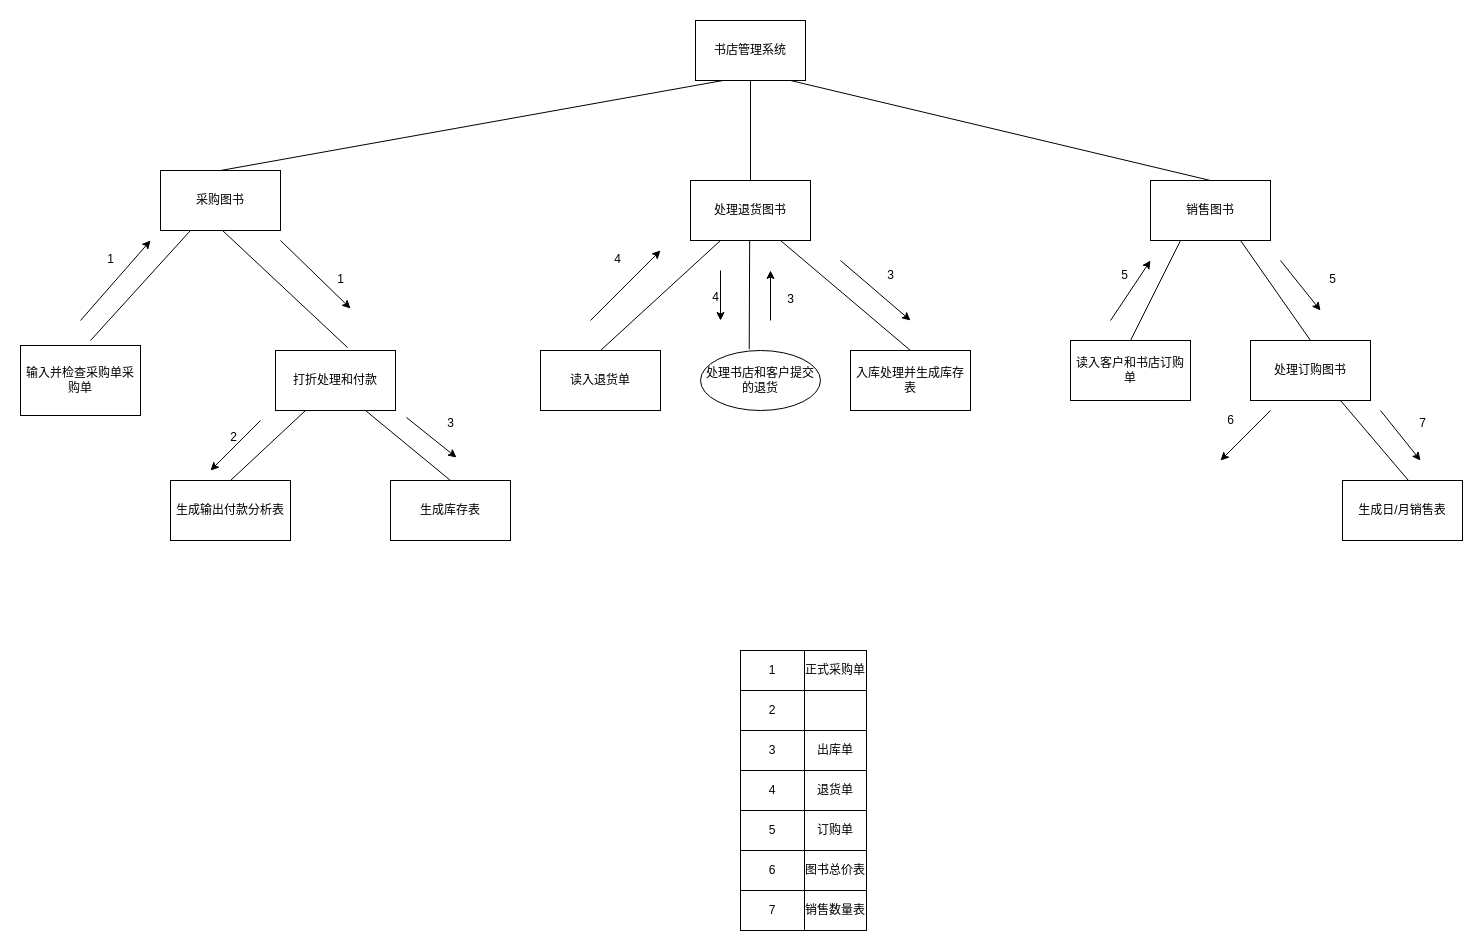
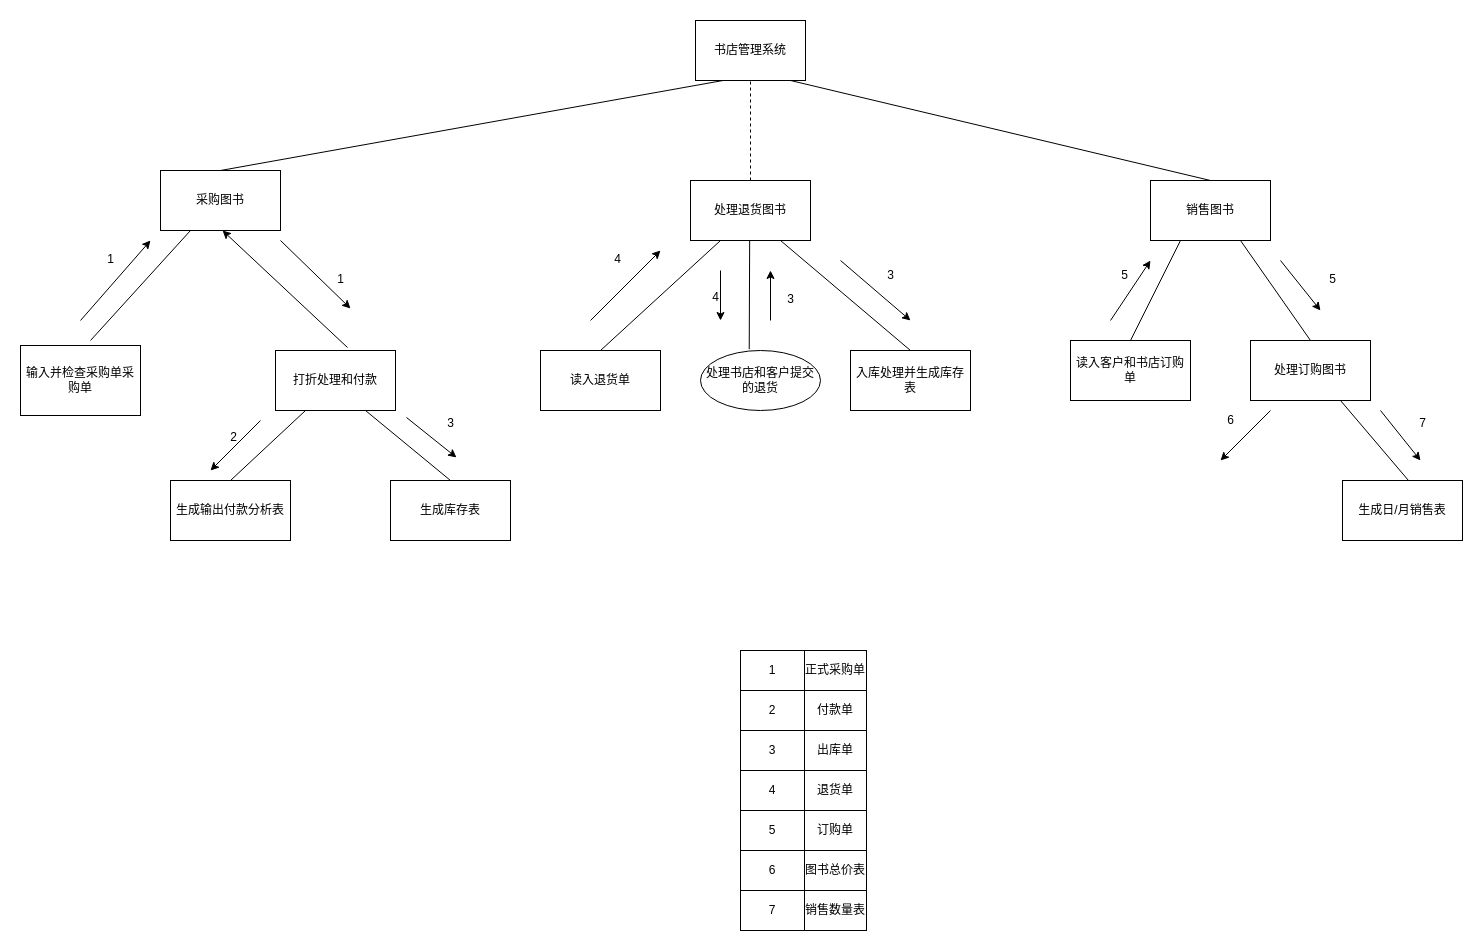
- <mxCell id="14" value="" style="endArrow=none;html=1;exitX=0.5;exitY=0;exitDx=0;exitDy=0;entryX=0.5;entryY=1;entryDx=0;entryDy=0;" edge="1" parent="1" source="5" target="2"><mxGeometry width="50" height="50" relative="1" as="geometry"><mxPoint x="695" y="130" as="sourcePoint" /><mxPoint x="745" y="80" as="targetPoint" /></mxGeometry></mxCell>
+ <mxCell id="14" value="" style="endArrow=none;html=1;exitX=0.5;exitY=0;exitDx=0;exitDy=0;entryX=0.5;entryY=1;entryDx=0;entryDy=0;dashed=1;" edge="1" parent="1" source="5" target="2"><mxGeometry width="50" height="50" relative="1" as="geometry"><mxPoint x="695" y="130" as="sourcePoint" /><mxPoint x="745" y="80" as="targetPoint" /></mxGeometry></mxCell>
- <mxCell id="16" value="" style="endArrow=none;html=1;exitX=0.6;exitY=-0.05;exitDx=0;exitDy=0;exitPerimeter=0;entryX=0.517;entryY=1;entryDx=0;entryDy=0;entryPerimeter=0;" edge="1" parent="1" source="8" target="3"><mxGeometry width="50" height="50" relative="1" as="geometry"><mxPoint x="244.59" y="350" as="sourcePoint" /><mxPoint x="270" y="260" as="targetPoint" /></mxGeometry></mxCell>
+ <mxCell id="16" value="" style="endArrow=classic;html=1;exitX=0.6;exitY=-0.05;exitDx=0;exitDy=0;exitPerimeter=0;entryX=0.517;entryY=1;entryDx=0;entryDy=0;entryPerimeter=0;" edge="1" parent="1" source="8" target="3"><mxGeometry width="50" height="50" relative="1" as="geometry"><mxPoint x="244.59" y="350" as="sourcePoint" /><mxPoint x="270" y="260" as="targetPoint" /></mxGeometry></mxCell>
+ <mxCell id="59" value="付款单" style="shape=partialRectangle;html=1;whiteSpace=wrap;connectable=0;fillColor=none;" vertex="1" parent="57"><mxGeometry x="64" width="62" height="40" as="geometry" /></mxCell>
